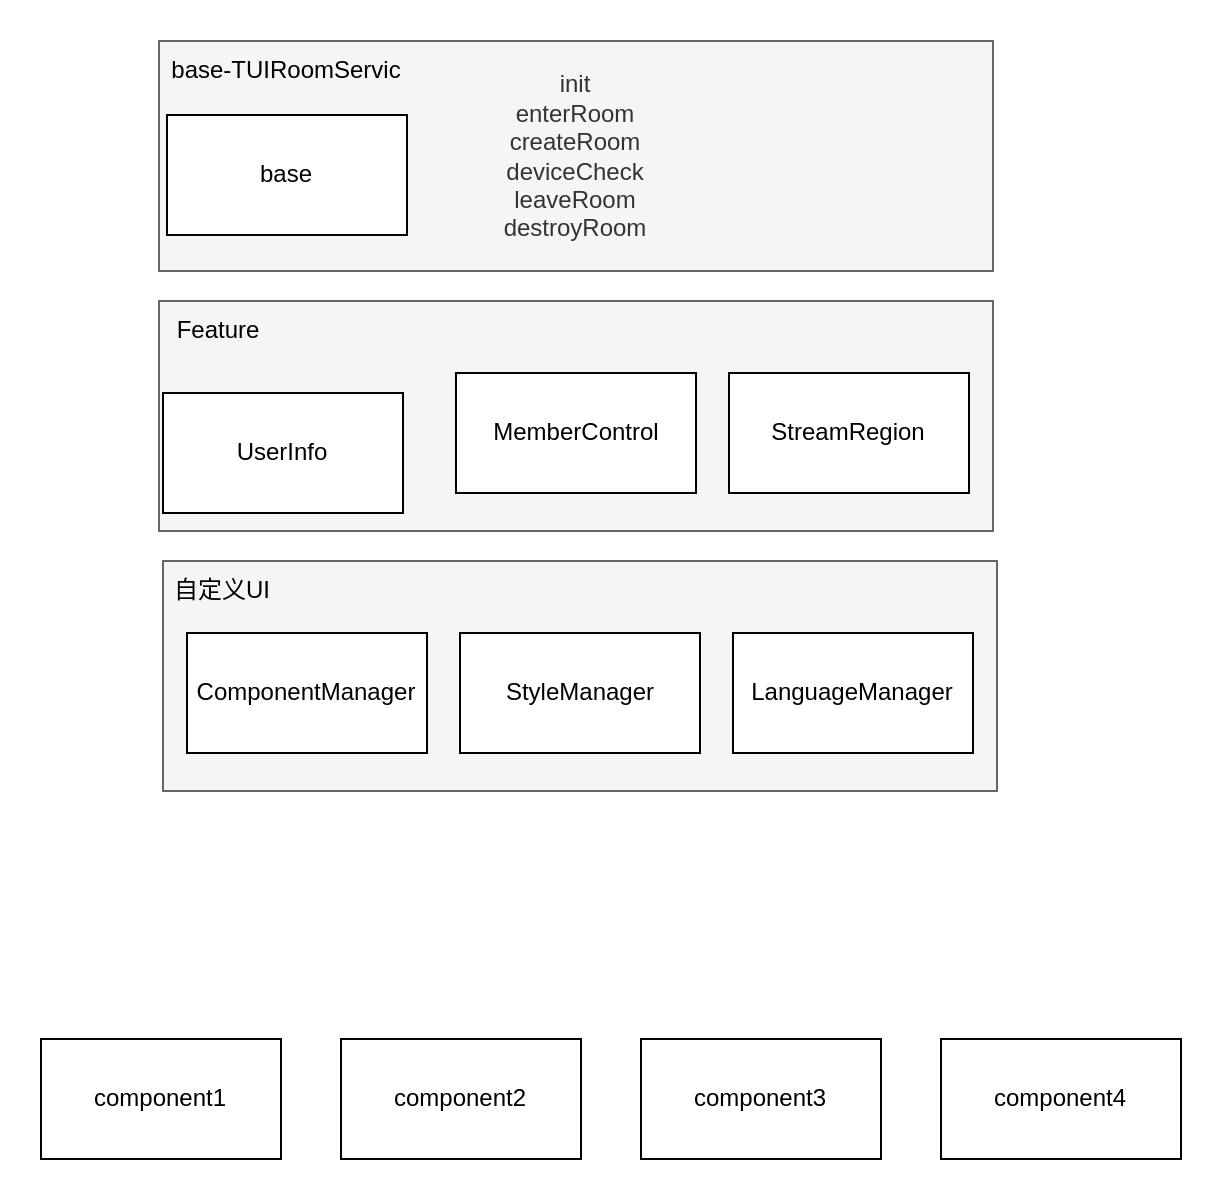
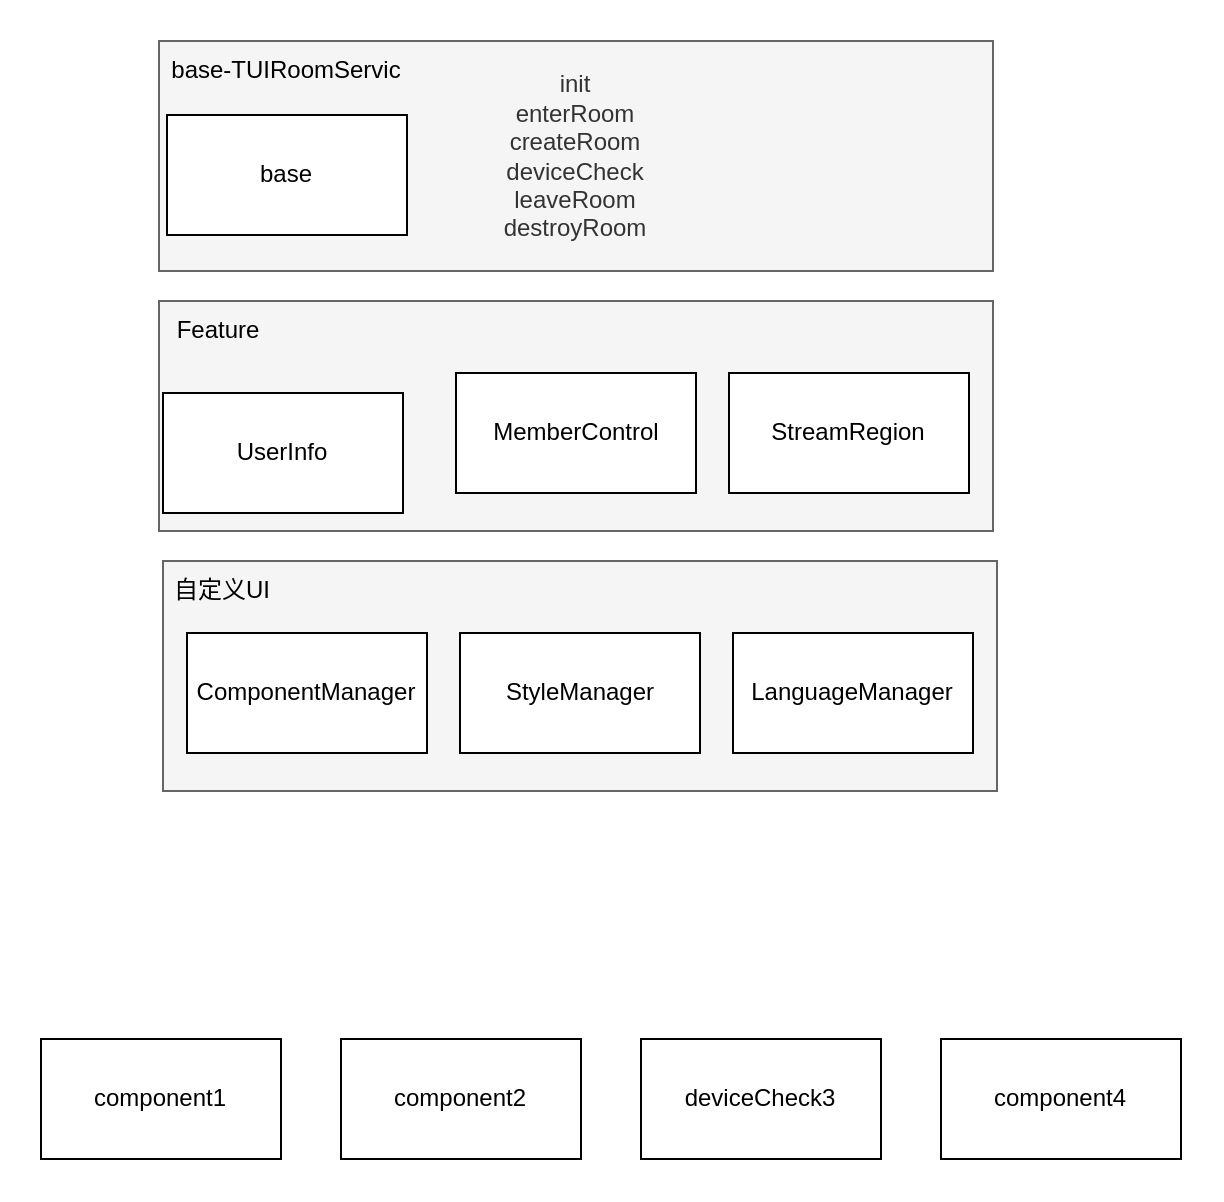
- <mxCell id="4" value="component3" style="rounded=0;whiteSpace=wrap;html=1;" vertex="1" parent="1"><mxGeometry x="320" y="519" width="120" height="60" as="geometry" /></mxCell>
+ <mxCell id="4" value="deviceCheck3" style="rounded=0;whiteSpace=wrap;html=1;" vertex="1" parent="1"><mxGeometry x="320" y="519" width="120" height="60" as="geometry" /></mxCell>
